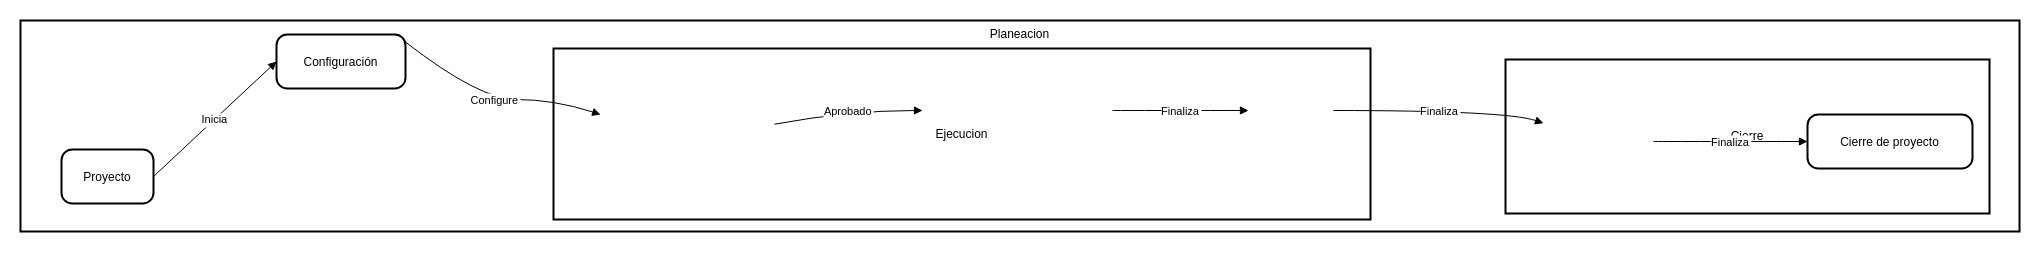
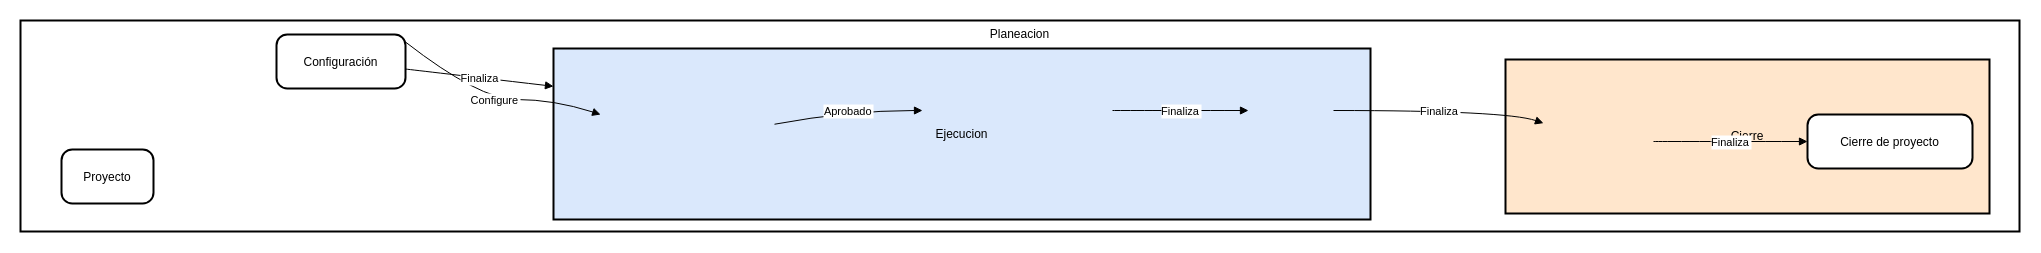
+ <mxCell id="18" value="Finaliza" style="curved=1;startArrow=none;endArrow=block;" edge="1" parent="2" source="6" target="11"><mxGeometry relative="1" as="geometry"><Array as="points" /></mxGeometry></mxCell>
- <mxCell id="12" value="Inicia" style="curved=1;startArrow=none;endArrow=block;exitX=1;exitY=0.5;entryX=0;entryY=0.5;" edge="1" parent="2" source="5" target="6"><mxGeometry relative="1" as="geometry"><Array as="points" /></mxGeometry></mxCell>
- <mxCell id="11" value="Ejecucion" style="whiteSpace=wrap;strokeWidth=2;" vertex="1" parent="2"><mxGeometry x="533" y="28" width="817" height="171" as="geometry" /></mxCell>
+ <mxCell id="11" value="Ejecucion" style="whiteSpace=wrap;strokeWidth=2;fillColor=#dae8fc;" vertex="1" parent="2"><mxGeometry x="533" y="28" width="817" height="171" as="geometry" /></mxCell>
- <mxCell id="4" value="Cierre" style="whiteSpace=wrap;strokeWidth=2;" vertex="1" parent="2"><mxGeometry x="1485" y="39" width="484" height="154" as="geometry" /></mxCell>
+ <mxCell id="4" value="Cierre" style="whiteSpace=wrap;strokeWidth=2;fillColor=#ffe6cc;" vertex="1" parent="2"><mxGeometry x="1485" y="39" width="484" height="154" as="geometry" /></mxCell>
